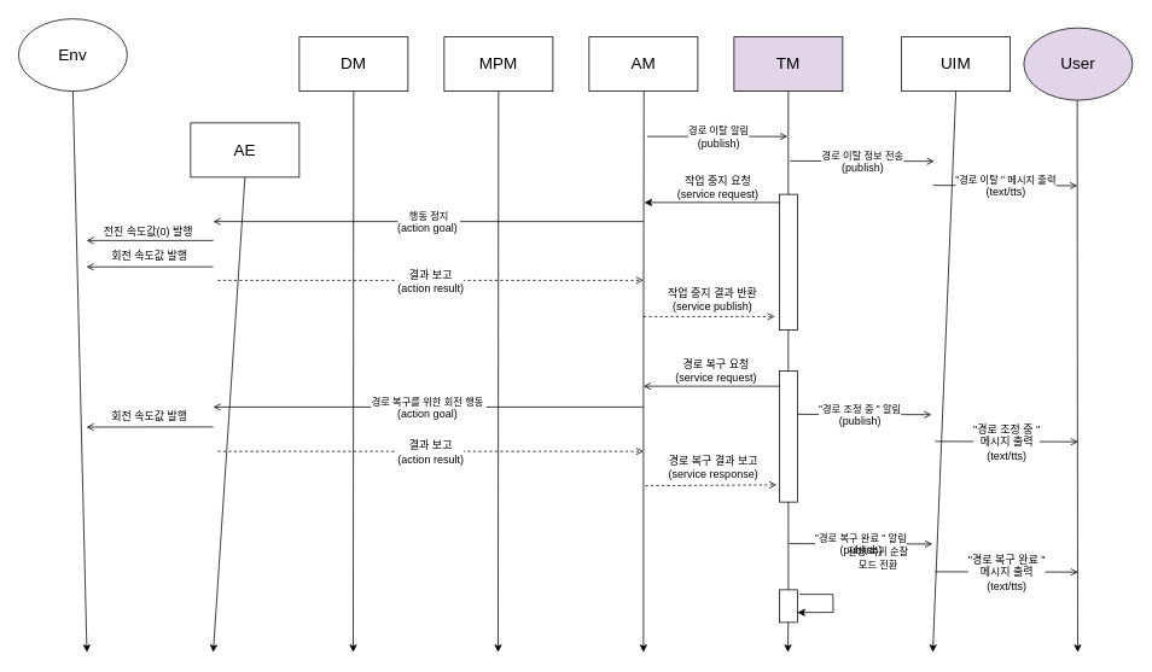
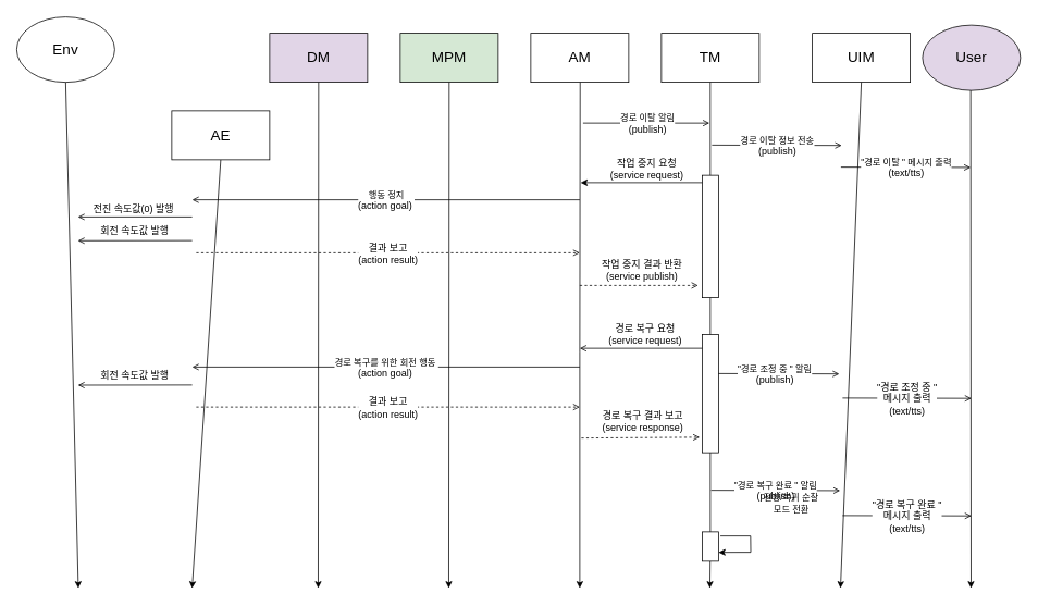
- <mxCell id="3" value="&lt;font style=&quot;font-size: 18px;&quot;&gt;DM&lt;/font&gt;" style="rounded=0;whiteSpace=wrap;html=1;" vertex="1" parent="1"><mxGeometry x="330" y="40" width="120" height="60" as="geometry" /></mxCell>
+ <mxCell id="3" value="&lt;font style=&quot;font-size: 18px;&quot;&gt;DM&lt;/font&gt;" style="rounded=0;whiteSpace=wrap;html=1;fillColor=#e1d5e7;" vertex="1" parent="1"><mxGeometry x="330" y="40" width="120" height="60" as="geometry" /></mxCell>
- <mxCell id="4" value="&lt;font style=&quot;font-size: 18px;&quot;&gt;MPM&lt;/font&gt;" style="rounded=0;whiteSpace=wrap;html=1;" vertex="1" parent="1"><mxGeometry x="490" y="40" width="120" height="60" as="geometry" /></mxCell>
+ <mxCell id="4" value="&lt;font style=&quot;font-size: 18px;&quot;&gt;MPM&lt;/font&gt;" style="rounded=0;whiteSpace=wrap;html=1;fillColor=#d5e8d4;" vertex="1" parent="1"><mxGeometry x="490" y="40" width="120" height="60" as="geometry" /></mxCell>
- <mxCell id="6" value="&lt;font style=&quot;font-size: 18px;&quot;&gt;TM&lt;/font&gt;" style="rounded=0;whiteSpace=wrap;html=1;fillColor=#e1d5e7;" vertex="1" parent="1"><mxGeometry x="810" y="40" width="120" height="60" as="geometry" /></mxCell>
+ <mxCell id="6" value="&lt;font style=&quot;font-size: 18px;&quot;&gt;TM&lt;/font&gt;" style="rounded=0;whiteSpace=wrap;html=1;" vertex="1" parent="1"><mxGeometry x="810" y="40" width="120" height="60" as="geometry" /></mxCell>
